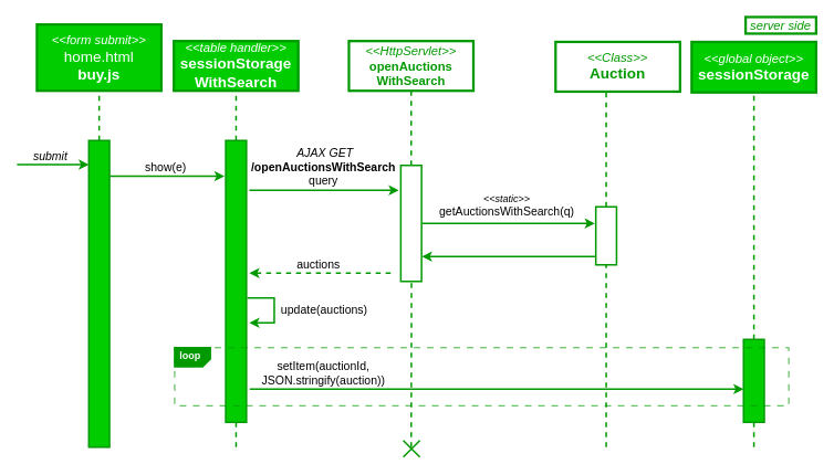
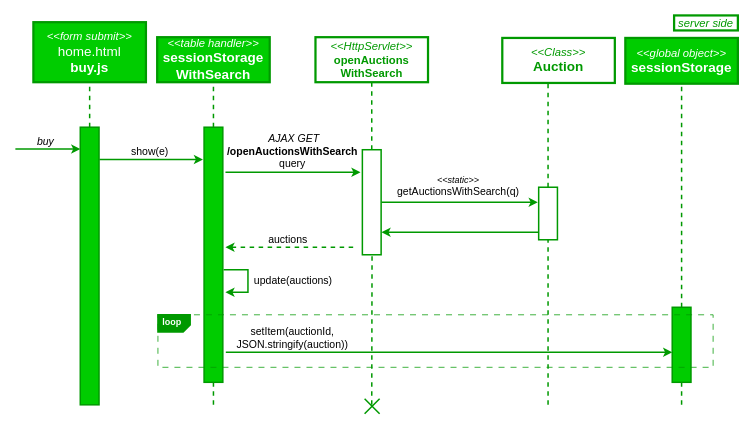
- <mxCell id="15" value="&lt;font style=&quot;font-size: 14px;&quot;&gt;&lt;i&gt;submit&lt;/i&gt;&lt;/font&gt;" style="text;html=1;align=center;verticalAlign=middle;resizable=0;points=[];autosize=1;strokeColor=none;fillColor=none;" parent="1" vertex="1"><mxGeometry x="30" y="173" width="60" height="30" as="geometry" /></mxCell>
+ <mxCell id="15" value="&lt;font style=&quot;font-size: 14px;&quot;&gt;&lt;i&gt;buy&lt;/i&gt;&lt;/font&gt;" style="text;html=1;align=center;verticalAlign=middle;resizable=0;points=[];autosize=1;strokeColor=none;fillColor=none;" parent="1" vertex="1"><mxGeometry x="30" y="173" width="60" height="30" as="geometry" /></mxCell>
